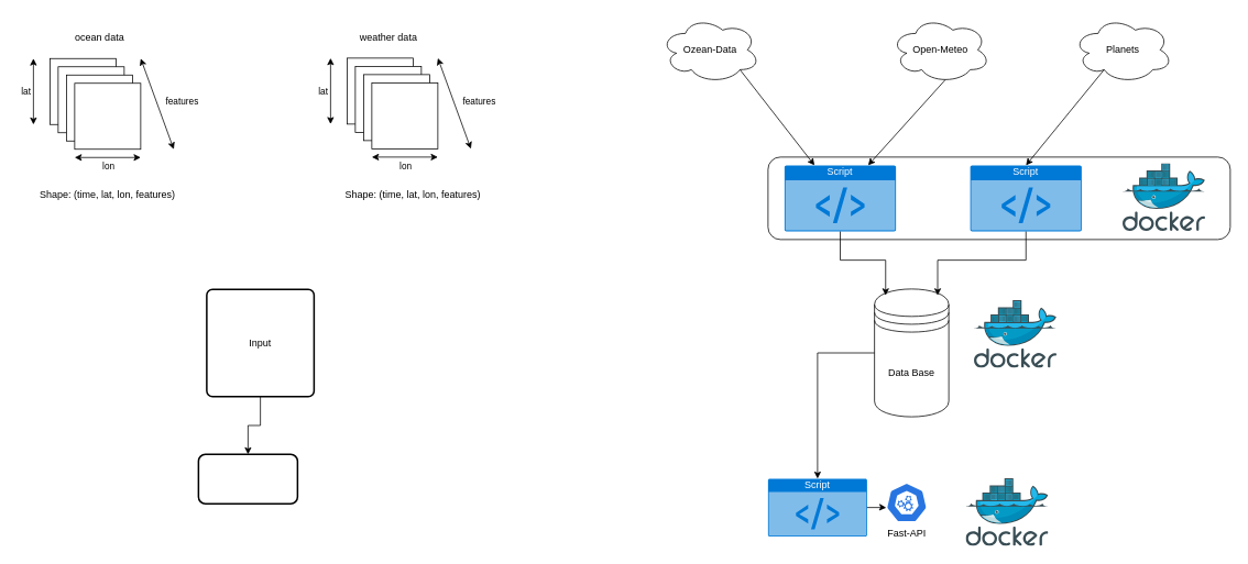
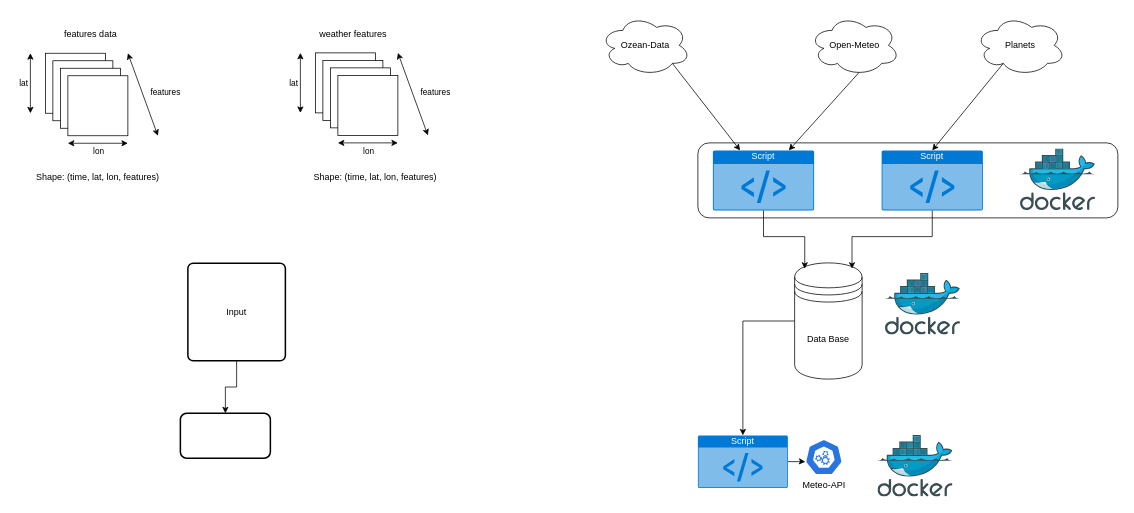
- <mxCell id="33" value="ocean data" style="text;html=1;align=center;verticalAlign=middle;whiteSpace=wrap;rounded=0;" vertex="1" parent="1"><mxGeometry x="55.5" y="30" width="129" height="30" as="geometry" /></mxCell>
+ <mxCell id="33" value="features data" style="text;html=1;align=center;verticalAlign=middle;whiteSpace=wrap;rounded=0;" vertex="1" parent="1"><mxGeometry x="55.5" y="30" width="129" height="30" as="geometry" /></mxCell>
- <mxCell id="44" value="weather data" style="text;html=1;align=center;verticalAlign=middle;whiteSpace=wrap;rounded=0;" vertex="1" parent="1"><mxGeometry x="405.5" y="30" width="129" height="30" as="geometry" /></mxCell>
+ <mxCell id="44" value="weather features" style="text;html=1;align=center;verticalAlign=middle;whiteSpace=wrap;rounded=0;" vertex="1" parent="1"><mxGeometry x="405.5" y="30" width="129" height="30" as="geometry" /></mxCell>
- <mxCell id="12" value="Fast-API" style="aspect=fixed;sketch=0;html=1;dashed=0;whitespace=wrap;verticalLabelPosition=bottom;verticalAlign=top;fillColor=#2875E2;strokeColor=#ffffff;points=[[0.005,0.63,0],[0.1,0.2,0],[0.9,0.2,0],[0.5,0,0],[0.995,0.63,0],[0.72,0.99,0],[0.5,1,0],[0.28,0.99,0]];shape=mxgraph.kubernetes.icon2;prIcon=api" parent="11" vertex="1"><mxGeometry x="143" y="5" width="50" height="48" as="geometry" /></mxCell>
+ <mxCell id="12" value="Meteo-API" style="aspect=fixed;sketch=0;html=1;dashed=0;whitespace=wrap;verticalLabelPosition=bottom;verticalAlign=top;fillColor=#2875E2;strokeColor=#ffffff;points=[[0.005,0.63,0],[0.1,0.2,0],[0.9,0.2,0],[0.5,0,0],[0.995,0.63,0],[0.72,0.99,0],[0.5,1,0],[0.28,0.99,0]];shape=mxgraph.kubernetes.icon2;prIcon=api" parent="11" vertex="1"><mxGeometry x="143" y="5" width="50" height="48" as="geometry" /></mxCell>
